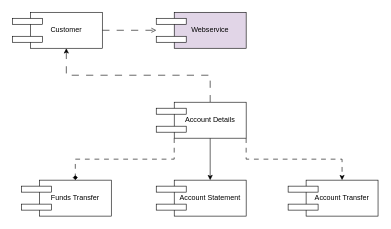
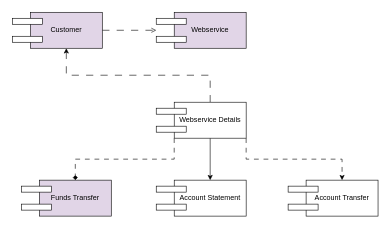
- <mxCell id="3" value="Customer" style="rounded=0;whiteSpace=wrap;html=1;" vertex="1" parent="1"><mxGeometry x="50" y="20" width="120" height="60" as="geometry" /></mxCell>
+ <mxCell id="3" value="Customer" style="rounded=0;whiteSpace=wrap;html=1;fillColor=#e1d5e7;" vertex="1" parent="1"><mxGeometry x="50" y="20" width="120" height="60" as="geometry" /></mxCell>
- <mxCell id="13" value="Account Details" style="rounded=0;whiteSpace=wrap;html=1;" vertex="1" parent="1"><mxGeometry x="290" y="170" width="120" height="60" as="geometry" /></mxCell>
+ <mxCell id="13" value="Webservice Details" style="rounded=0;whiteSpace=wrap;html=1;" vertex="1" parent="1"><mxGeometry x="290" y="170" width="120" height="60" as="geometry" /></mxCell>
- <mxCell id="19" value="Funds Transfer" style="rounded=0;whiteSpace=wrap;html=1;" vertex="1" parent="1"><mxGeometry x="65" y="300" width="120" height="60" as="geometry" /></mxCell>
+ <mxCell id="19" value="Funds Transfer" style="rounded=0;whiteSpace=wrap;html=1;fillColor=#e1d5e7;" vertex="1" parent="1"><mxGeometry x="65" y="300" width="120" height="60" as="geometry" /></mxCell>
